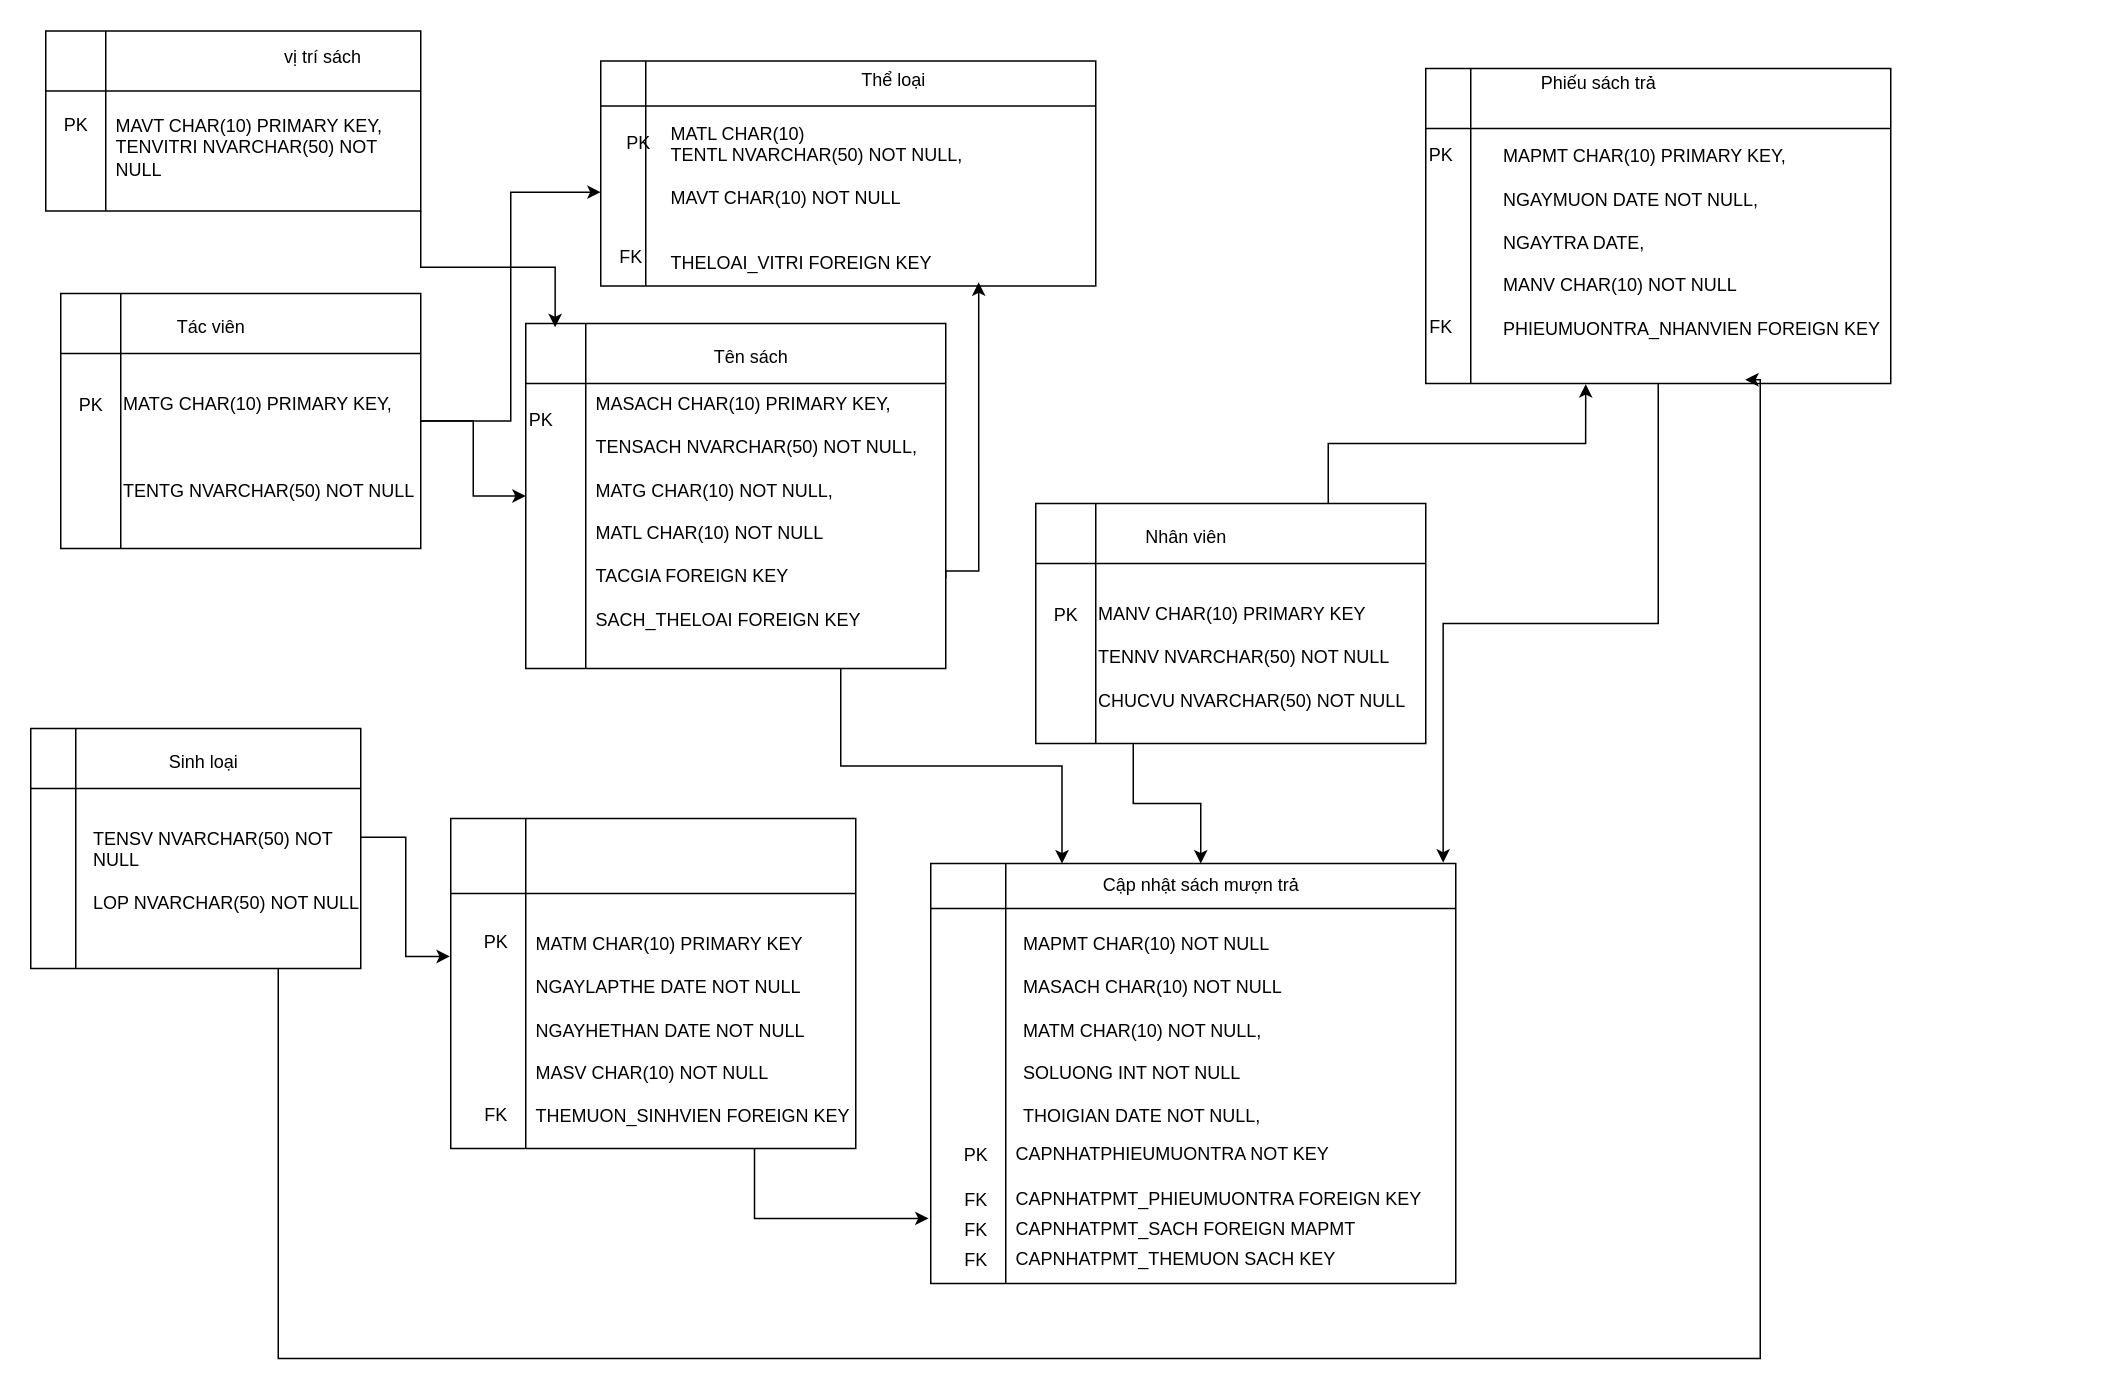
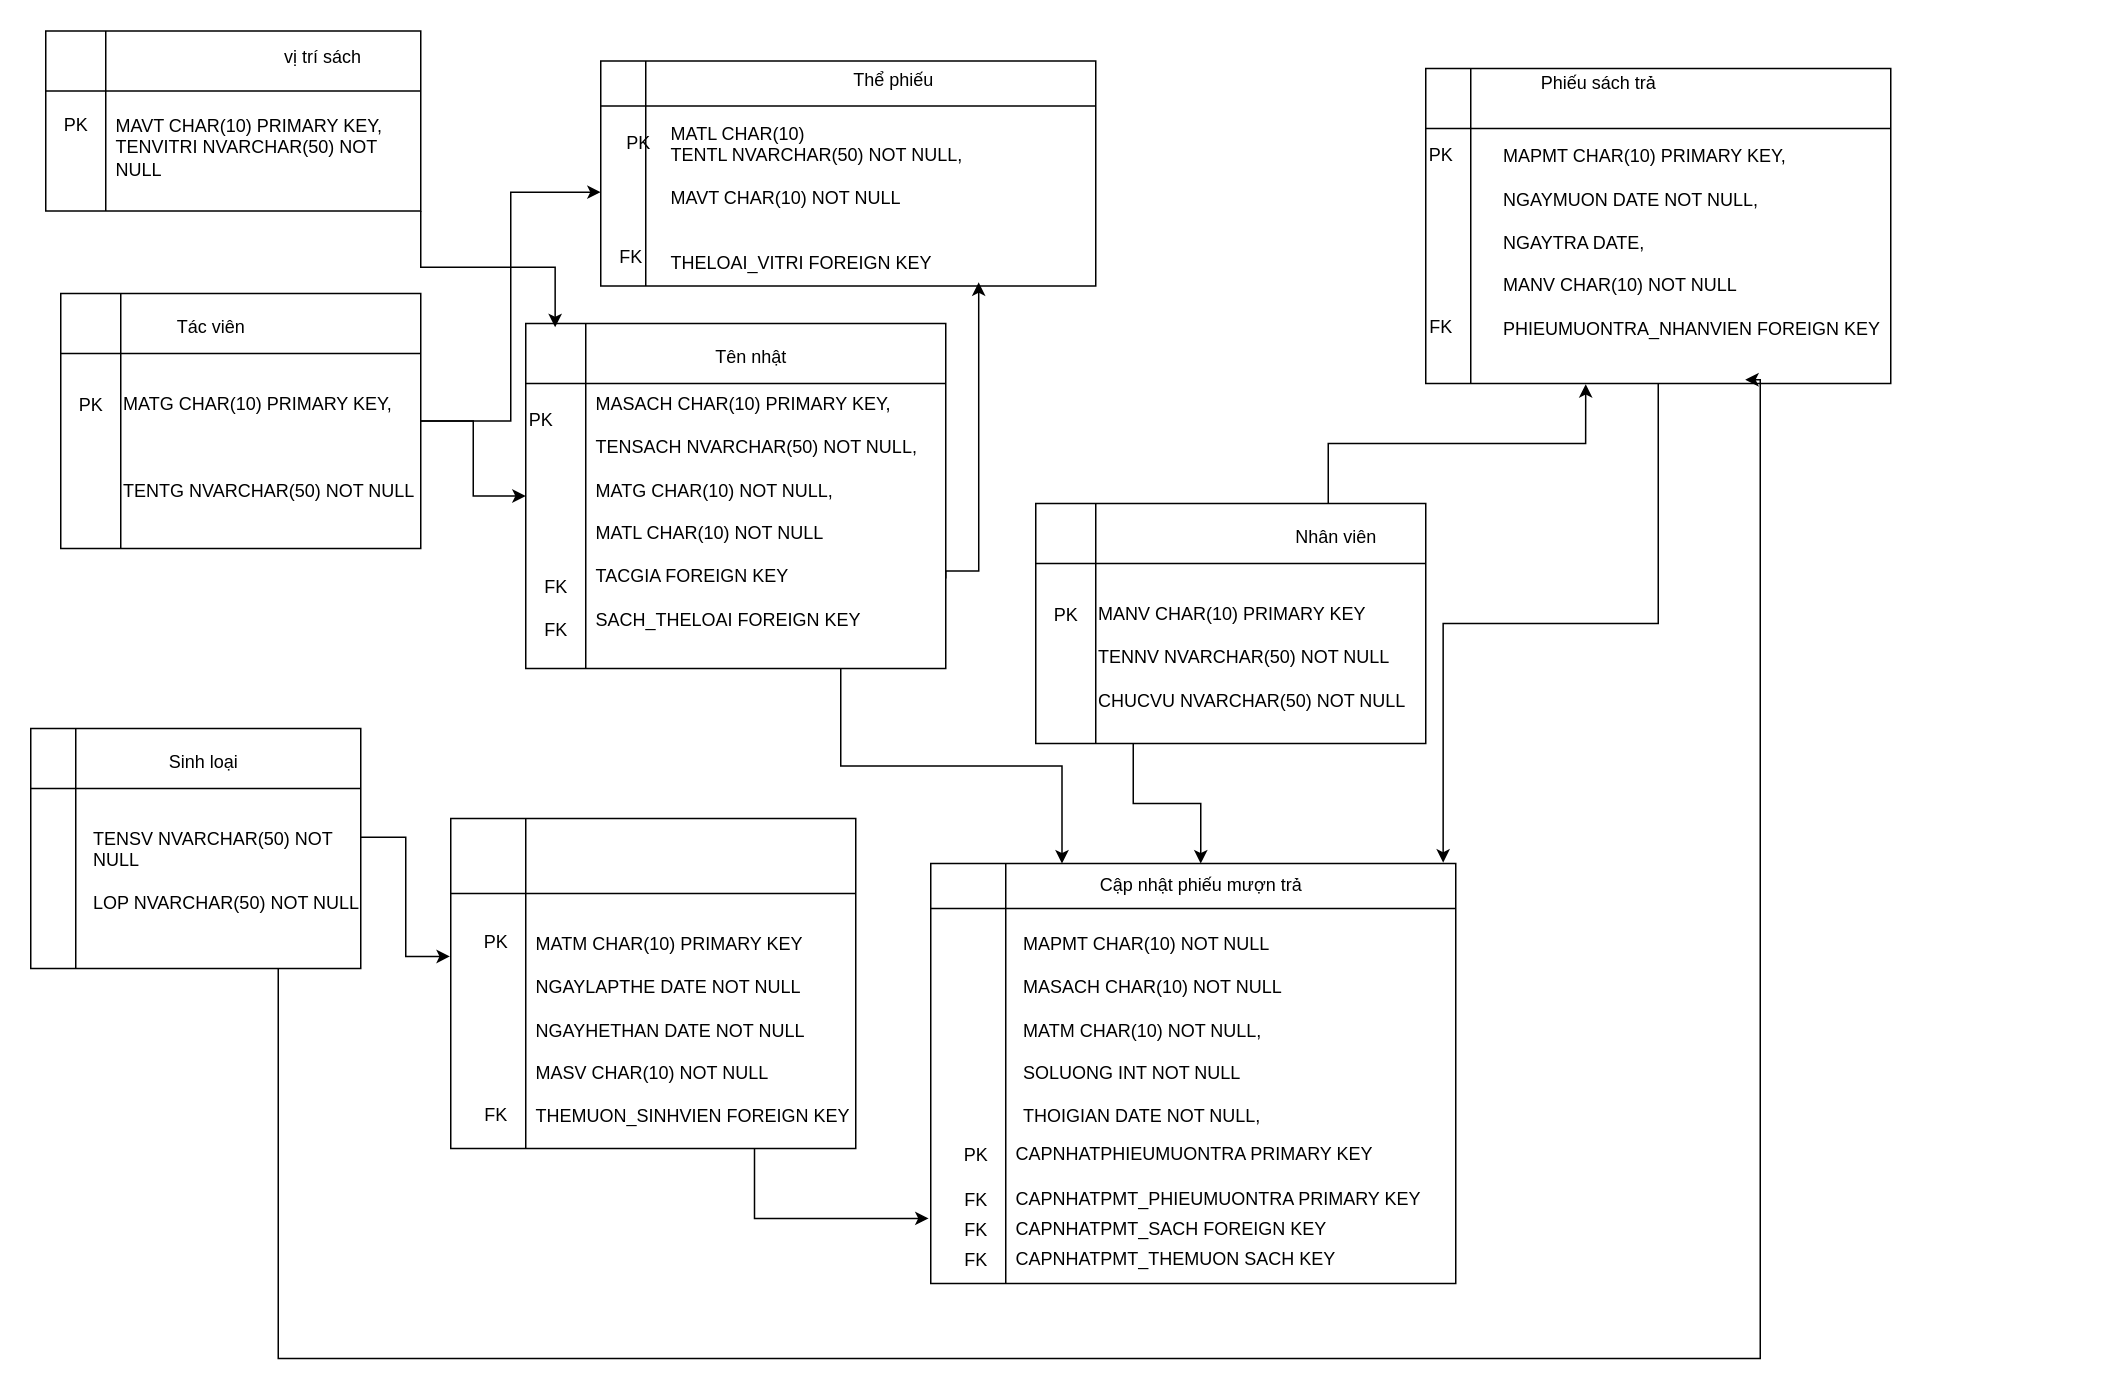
- <mxCell id="8" value="Thể loại&lt;div&gt;&lt;br&gt;&lt;/div&gt;" style="text;html=1;align=center;verticalAlign=middle;resizable=0;points=[];autosize=1;strokeColor=none;fillColor=none;" vertex="1" parent="1"><mxGeometry x="560" y="40" width="70" height="40" as="geometry" /></mxCell>
+ <mxCell id="8" value="Thể phiếu&lt;div&gt;&lt;br&gt;&lt;/div&gt;" style="text;html=1;align=center;verticalAlign=middle;resizable=0;points=[];autosize=1;strokeColor=none;fillColor=none;" vertex="1" parent="1"><mxGeometry x="560" y="40" width="70" height="40" as="geometry" /></mxCell>
- <mxCell id="24" value="Tên sách&lt;div&gt;&lt;br&gt;&lt;/div&gt;" style="text;html=1;align=center;verticalAlign=middle;resizable=0;points=[];autosize=1;strokeColor=none;fillColor=none;" vertex="1" parent="1"><mxGeometry x="465" y="225" width="70" height="40" as="geometry" /></mxCell>
+ <mxCell id="24" value="Tên nhật&lt;div&gt;&lt;br&gt;&lt;/div&gt;" style="text;html=1;align=center;verticalAlign=middle;resizable=0;points=[];autosize=1;strokeColor=none;fillColor=none;" vertex="1" parent="1"><mxGeometry x="465" y="225" width="70" height="40" as="geometry" /></mxCell>
- <mxCell id="31" value="Nhân viên&lt;div&gt;&lt;br&gt;&lt;/div&gt;" style="text;html=1;align=center;verticalAlign=middle;resizable=0;points=[];autosize=1;strokeColor=none;fillColor=none;" vertex="1" parent="1"><mxGeometry x="750" y="345" width="80" height="40" as="geometry" /></mxCell>
+ <mxCell id="31" value="Nhân viên&lt;div&gt;&lt;br&gt;&lt;/div&gt;" style="text;html=1;align=center;verticalAlign=middle;resizable=0;points=[];autosize=1;strokeColor=none;fillColor=none;" vertex="1" parent="1"><mxGeometry x="850" y="345" width="80" height="40" as="geometry" /></mxCell>
+ <mxCell id="26" value="FK&lt;br&gt;&lt;div&gt;&lt;br&gt;&lt;/div&gt;&lt;div&gt;FK&lt;/div&gt;" style="text;html=1;align=center;verticalAlign=middle;resizable=0;points=[];autosize=1;strokeColor=none;fillColor=none;" vertex="1" parent="1"><mxGeometry x="350" y="375" width="40" height="60" as="geometry" /></mxCell>
- <mxCell id="34" value="Cập nhật sách mượn trả" style="text;html=1;align=center;verticalAlign=middle;resizable=0;points=[];autosize=1;strokeColor=none;fillColor=none;" vertex="1" parent="1"><mxGeometry x="720" y="575" width="160" height="30" as="geometry" /></mxCell>
+ <mxCell id="34" value="Cập nhật phiếu mượn trả" style="text;html=1;align=center;verticalAlign=middle;resizable=0;points=[];autosize=1;strokeColor=none;fillColor=none;" vertex="1" parent="1"><mxGeometry x="720" y="575" width="160" height="30" as="geometry" /></mxCell>
- <mxCell id="40" value="CAPNHATPHIEUMUONTRA NOT KEY" style="text;whiteSpace=wrap;html=1;" vertex="1" parent="1"><mxGeometry x="675" y="755" width="290" height="40" as="geometry" /></mxCell>
+ <mxCell id="40" value="CAPNHATPHIEUMUONTRA PRIMARY KEY" style="text;whiteSpace=wrap;html=1;" vertex="1" parent="1"><mxGeometry x="675" y="755" width="290" height="40" as="geometry" /></mxCell>
- <mxCell id="41" value="CAPNHATPMT_PHIEUMUONTRA FOREIGN KEY" style="text;whiteSpace=wrap;html=1;" vertex="1" parent="1"><mxGeometry x="675" y="785" width="320" height="50" as="geometry" /></mxCell>
+ <mxCell id="41" value="CAPNHATPMT_PHIEUMUONTRA PRIMARY KEY" style="text;whiteSpace=wrap;html=1;" vertex="1" parent="1"><mxGeometry x="675" y="785" width="320" height="50" as="geometry" /></mxCell>
- <mxCell id="42" value="CAPNHATPMT_SACH FOREIGN MAPMT" style="text;whiteSpace=wrap;html=1;" vertex="1" parent="1"><mxGeometry x="675" y="805" width="240" height="40" as="geometry" /></mxCell>
+ <mxCell id="42" value="CAPNHATPMT_SACH FOREIGN KEY" style="text;whiteSpace=wrap;html=1;" vertex="1" parent="1"><mxGeometry x="675" y="805" width="240" height="40" as="geometry" /></mxCell>
